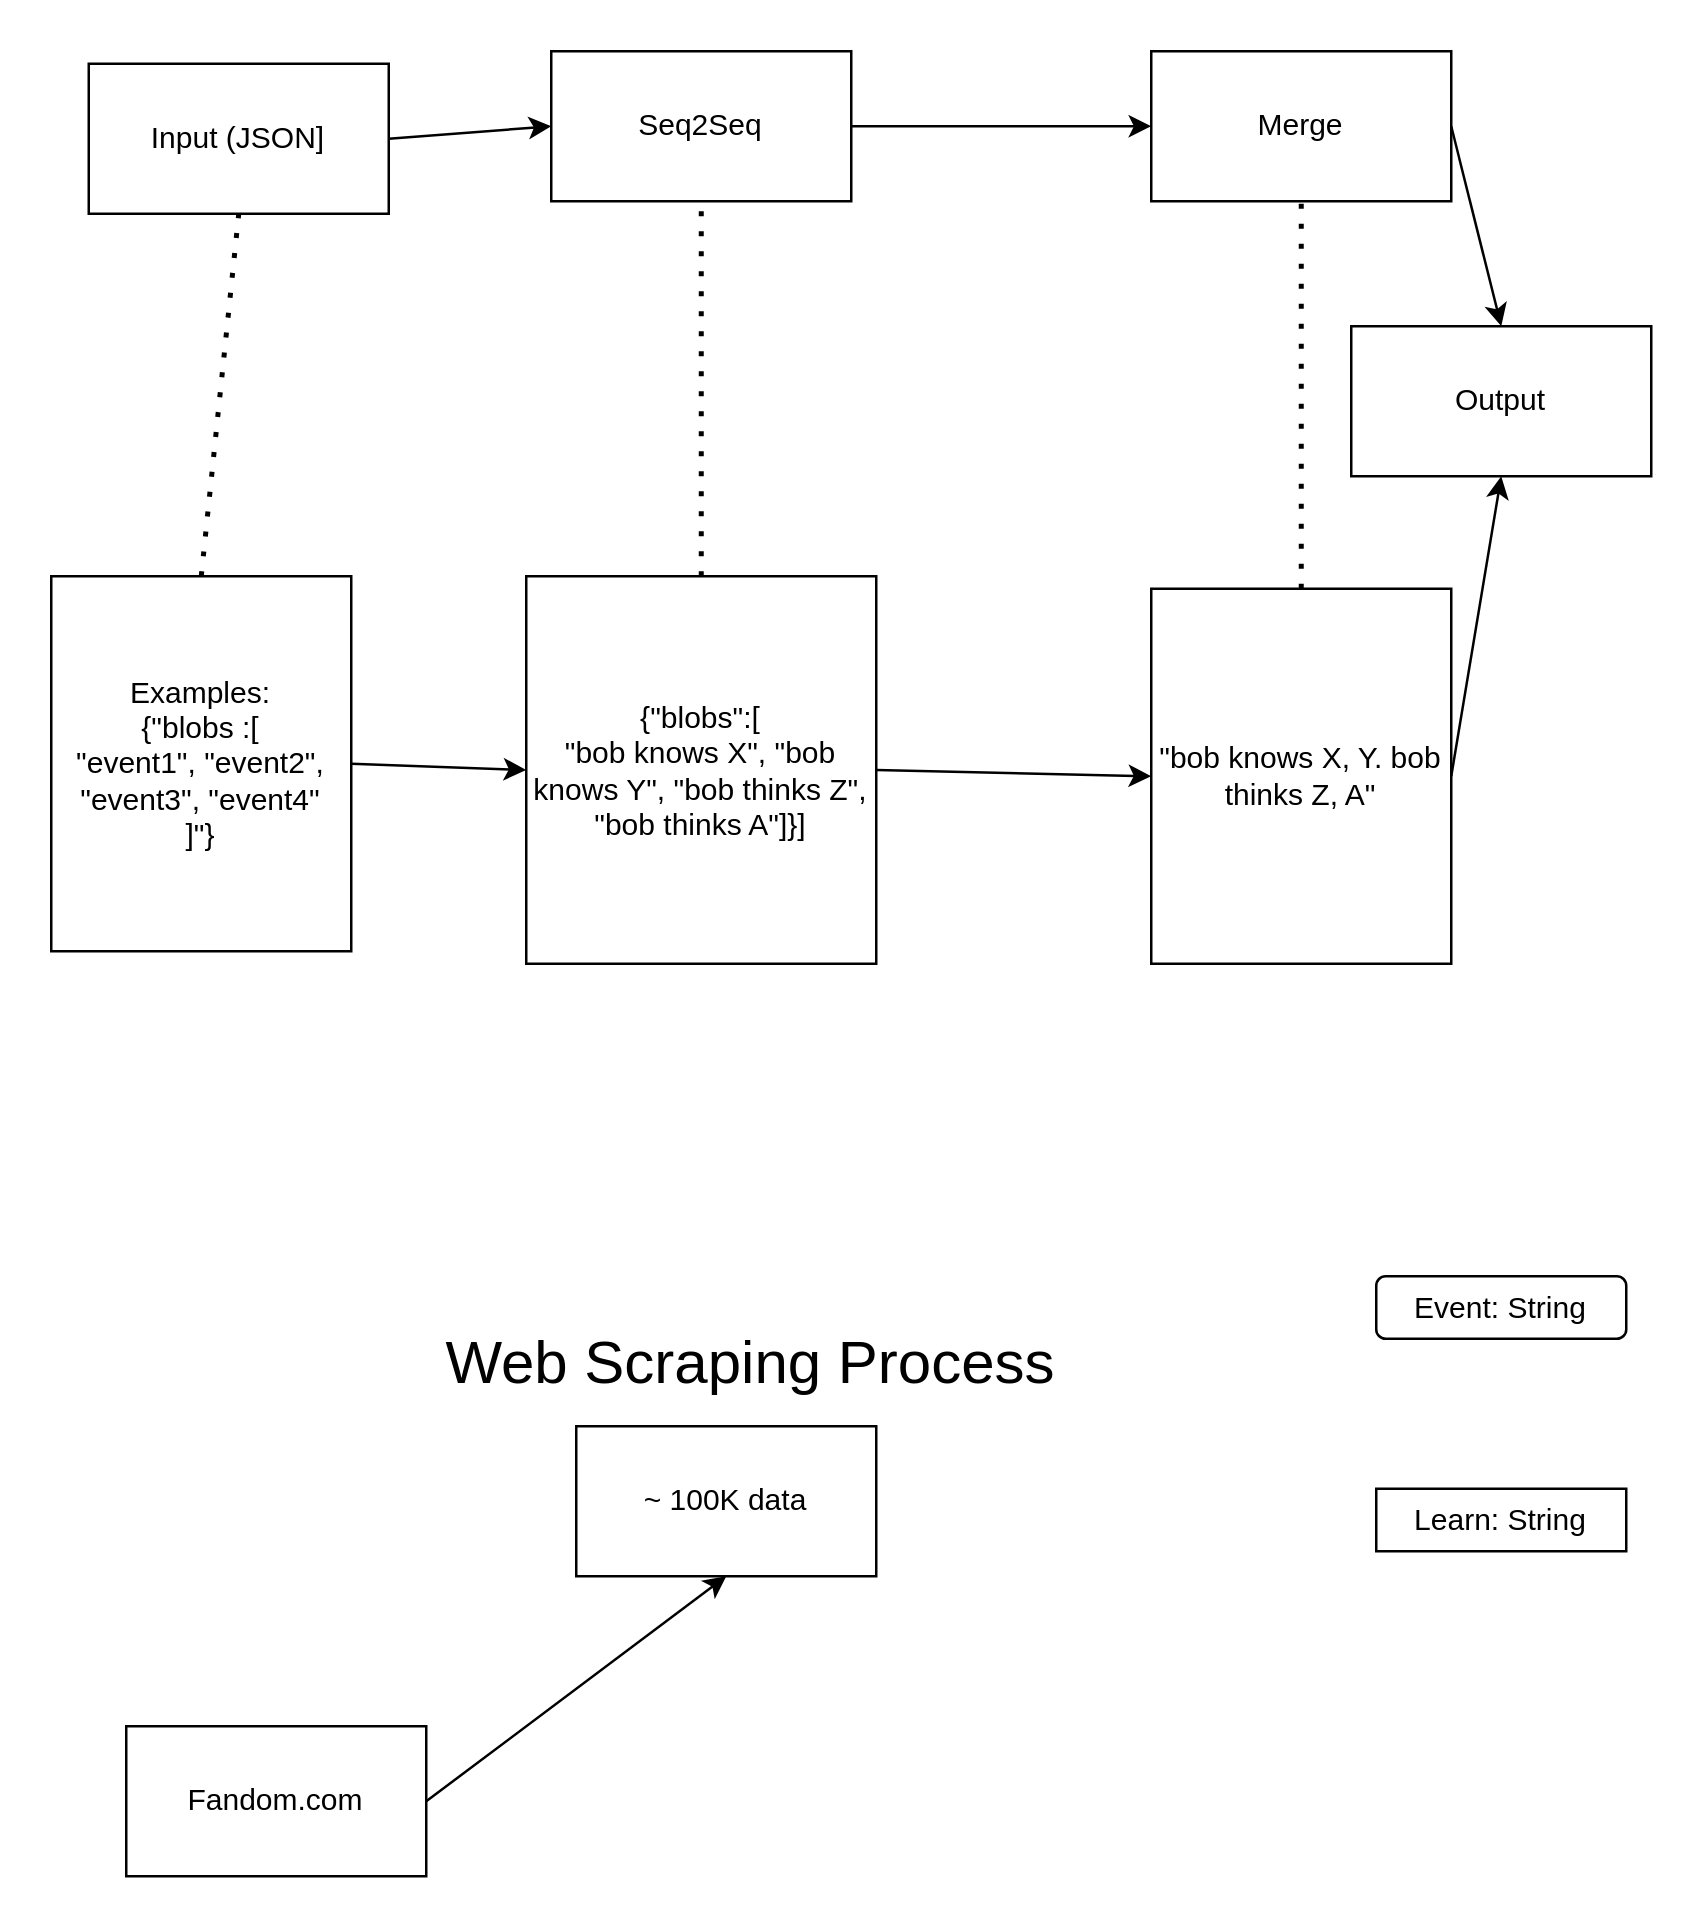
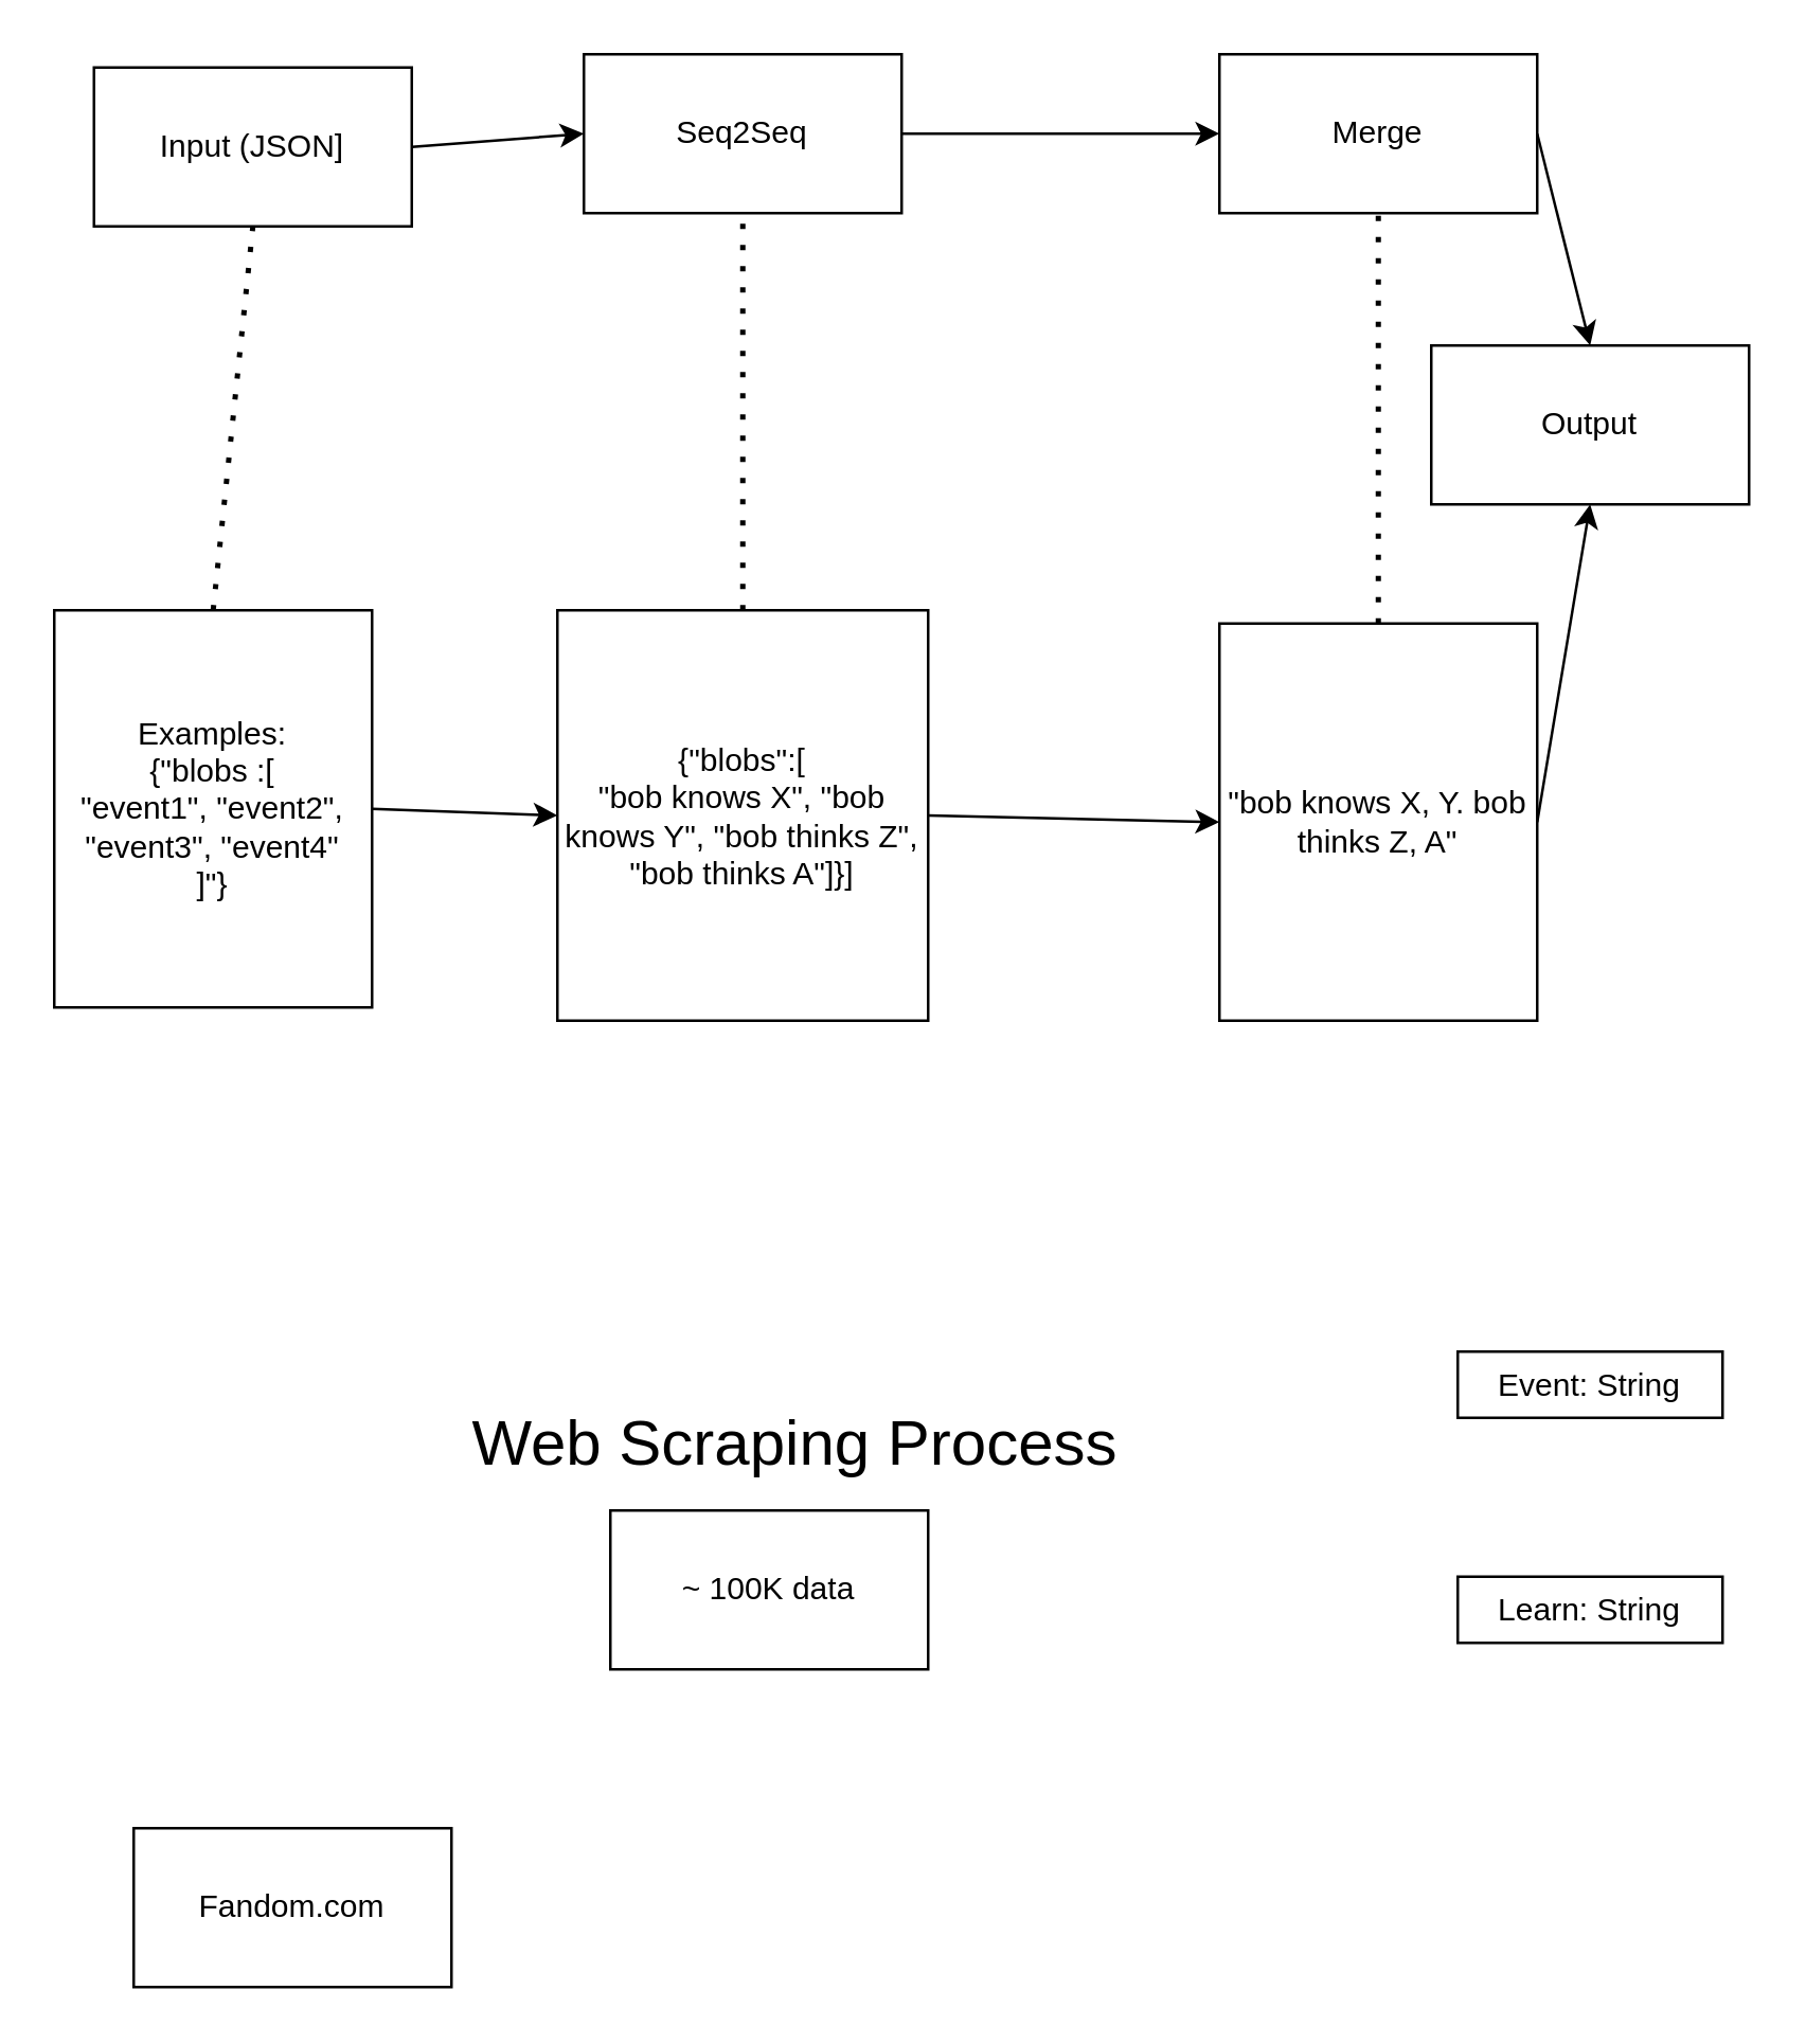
- <mxCell id="22" value="Event: String" style="whiteSpace=wrap;html=1;rounded=1;" vertex="1" parent="1"><mxGeometry x="550" y="510" width="100" height="25" as="geometry" /></mxCell>
+ <mxCell id="22" value="Event: String" style="rounded=0;whiteSpace=wrap;html=1;" vertex="1" parent="1"><mxGeometry x="550" y="510" width="100" height="25" as="geometry" /></mxCell>
- <mxCell id="20" style="edgeStyle=none;html=1;exitX=1;exitY=0.5;exitDx=0;exitDy=0;entryX=0.5;entryY=1;entryDx=0;entryDy=0;fontSize=16;" edge="1" parent="1" source="21" target="18"><mxGeometry relative="1" as="geometry" /></mxCell>
